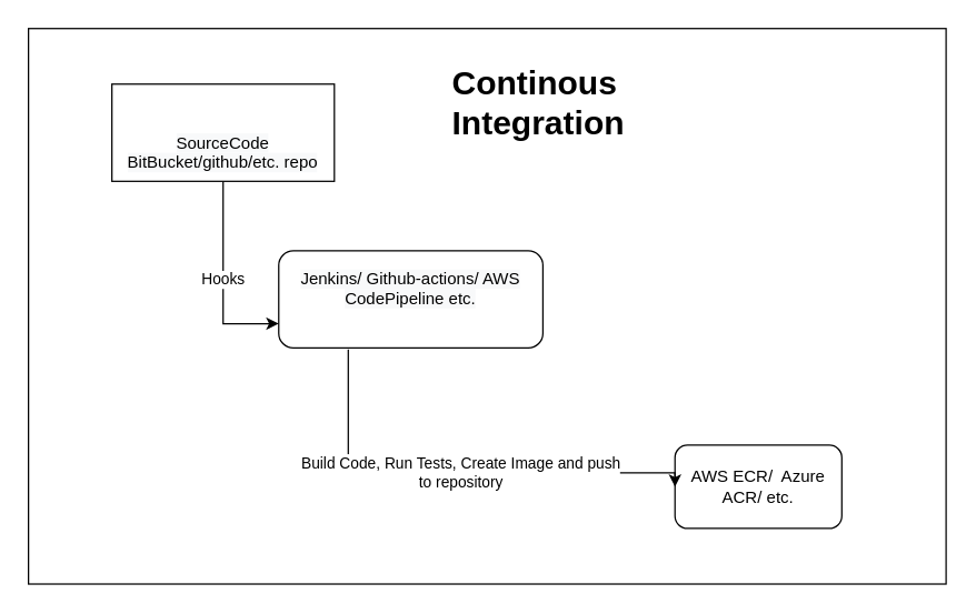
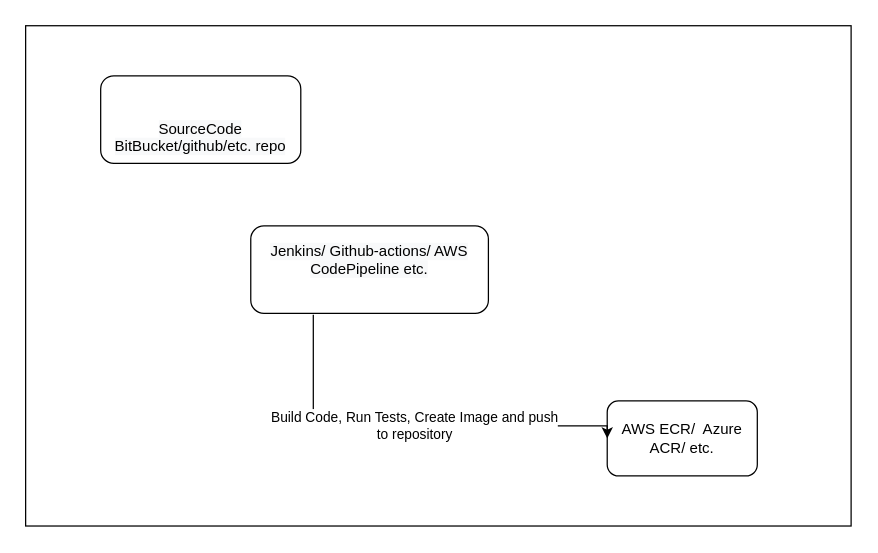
- <mxCell id="7" value="&lt;br&gt;&lt;span style=&quot;color: rgb(0, 0, 0); font-family: Helvetica; font-size: 12px; font-style: normal; font-variant-ligatures: normal; font-variant-caps: normal; font-weight: 400; letter-spacing: normal; orphans: 2; text-align: center; text-indent: 0px; text-transform: none; widows: 2; word-spacing: 0px; -webkit-text-stroke-width: 0px; background-color: rgb(248, 249, 250); text-decoration-thickness: initial; text-decoration-style: initial; text-decoration-color: initial; float: none; display: inline !important;&quot;&gt;&lt;br&gt;SourceCode&lt;/span&gt;&lt;br style=&quot;color: rgb(0, 0, 0); font-family: Helvetica; font-size: 12px; font-style: normal; font-variant-ligatures: normal; font-variant-caps: normal; font-weight: 400; letter-spacing: normal; orphans: 2; text-align: center; text-indent: 0px; text-transform: none; widows: 2; word-spacing: 0px; -webkit-text-stroke-width: 0px; background-color: rgb(248, 249, 250); text-decoration-thickness: initial; text-decoration-style: initial; text-decoration-color: initial;&quot;&gt;&lt;span style=&quot;color: rgb(0, 0, 0); font-family: Helvetica; font-size: 12px; font-style: normal; font-variant-ligatures: normal; font-variant-caps: normal; font-weight: 400; letter-spacing: normal; orphans: 2; text-align: center; text-indent: 0px; text-transform: none; widows: 2; word-spacing: 0px; -webkit-text-stroke-width: 0px; background-color: rgb(248, 249, 250); text-decoration-thickness: initial; text-decoration-style: initial; text-decoration-color: initial; float: none; display: inline !important;&quot;&gt;BitBucket/github/etc. repo&lt;/span&gt;" style="whiteSpace=wrap;html=1;rounded=0;" vertex="1" parent="2"><mxGeometry x="60" y="40" width="160" height="70" as="geometry" /></mxCell>
+ <mxCell id="7" value="&lt;br&gt;&lt;span style=&quot;color: rgb(0, 0, 0); font-family: Helvetica; font-size: 12px; font-style: normal; font-variant-ligatures: normal; font-variant-caps: normal; font-weight: 400; letter-spacing: normal; orphans: 2; text-align: center; text-indent: 0px; text-transform: none; widows: 2; word-spacing: 0px; -webkit-text-stroke-width: 0px; background-color: rgb(248, 249, 250); text-decoration-thickness: initial; text-decoration-style: initial; text-decoration-color: initial; float: none; display: inline !important;&quot;&gt;&lt;br&gt;SourceCode&lt;/span&gt;&lt;br style=&quot;color: rgb(0, 0, 0); font-family: Helvetica; font-size: 12px; font-style: normal; font-variant-ligatures: normal; font-variant-caps: normal; font-weight: 400; letter-spacing: normal; orphans: 2; text-align: center; text-indent: 0px; text-transform: none; widows: 2; word-spacing: 0px; -webkit-text-stroke-width: 0px; background-color: rgb(248, 249, 250); text-decoration-thickness: initial; text-decoration-style: initial; text-decoration-color: initial;&quot;&gt;&lt;span style=&quot;color: rgb(0, 0, 0); font-family: Helvetica; font-size: 12px; font-style: normal; font-variant-ligatures: normal; font-variant-caps: normal; font-weight: 400; letter-spacing: normal; orphans: 2; text-align: center; text-indent: 0px; text-transform: none; widows: 2; word-spacing: 0px; -webkit-text-stroke-width: 0px; background-color: rgb(248, 249, 250); text-decoration-thickness: initial; text-decoration-style: initial; text-decoration-color: initial; float: none; display: inline !important;&quot;&gt;BitBucket/github/etc. repo&lt;/span&gt;" style="rounded=1;whiteSpace=wrap;html=1;" vertex="1" parent="2"><mxGeometry x="60" y="40" width="160" height="70" as="geometry" /></mxCell>
- <mxCell id="10" value="&lt;h1&gt;&lt;span style=&quot;background-color: initial;&quot;&gt;Continous Integration&lt;/span&gt;&lt;br&gt;&lt;/h1&gt;" style="text;html=1;strokeColor=none;fillColor=none;spacing=5;spacingTop=-20;whiteSpace=wrap;overflow=hidden;rounded=0;" vertex="1" parent="2"><mxGeometry x="300" y="20" width="190" height="120" as="geometry" /></mxCell>
- <mxCell id="6" value="Hooks" style="edgeStyle=orthogonalEdgeStyle;rounded=0;orthogonalLoop=1;jettySize=auto;html=1;exitX=0.5;exitY=1;exitDx=0;exitDy=0;entryX=0;entryY=0.75;entryDx=0;entryDy=0;" edge="1" parent="2" source="7" target="5"><mxGeometry relative="1" as="geometry" /></mxCell>
